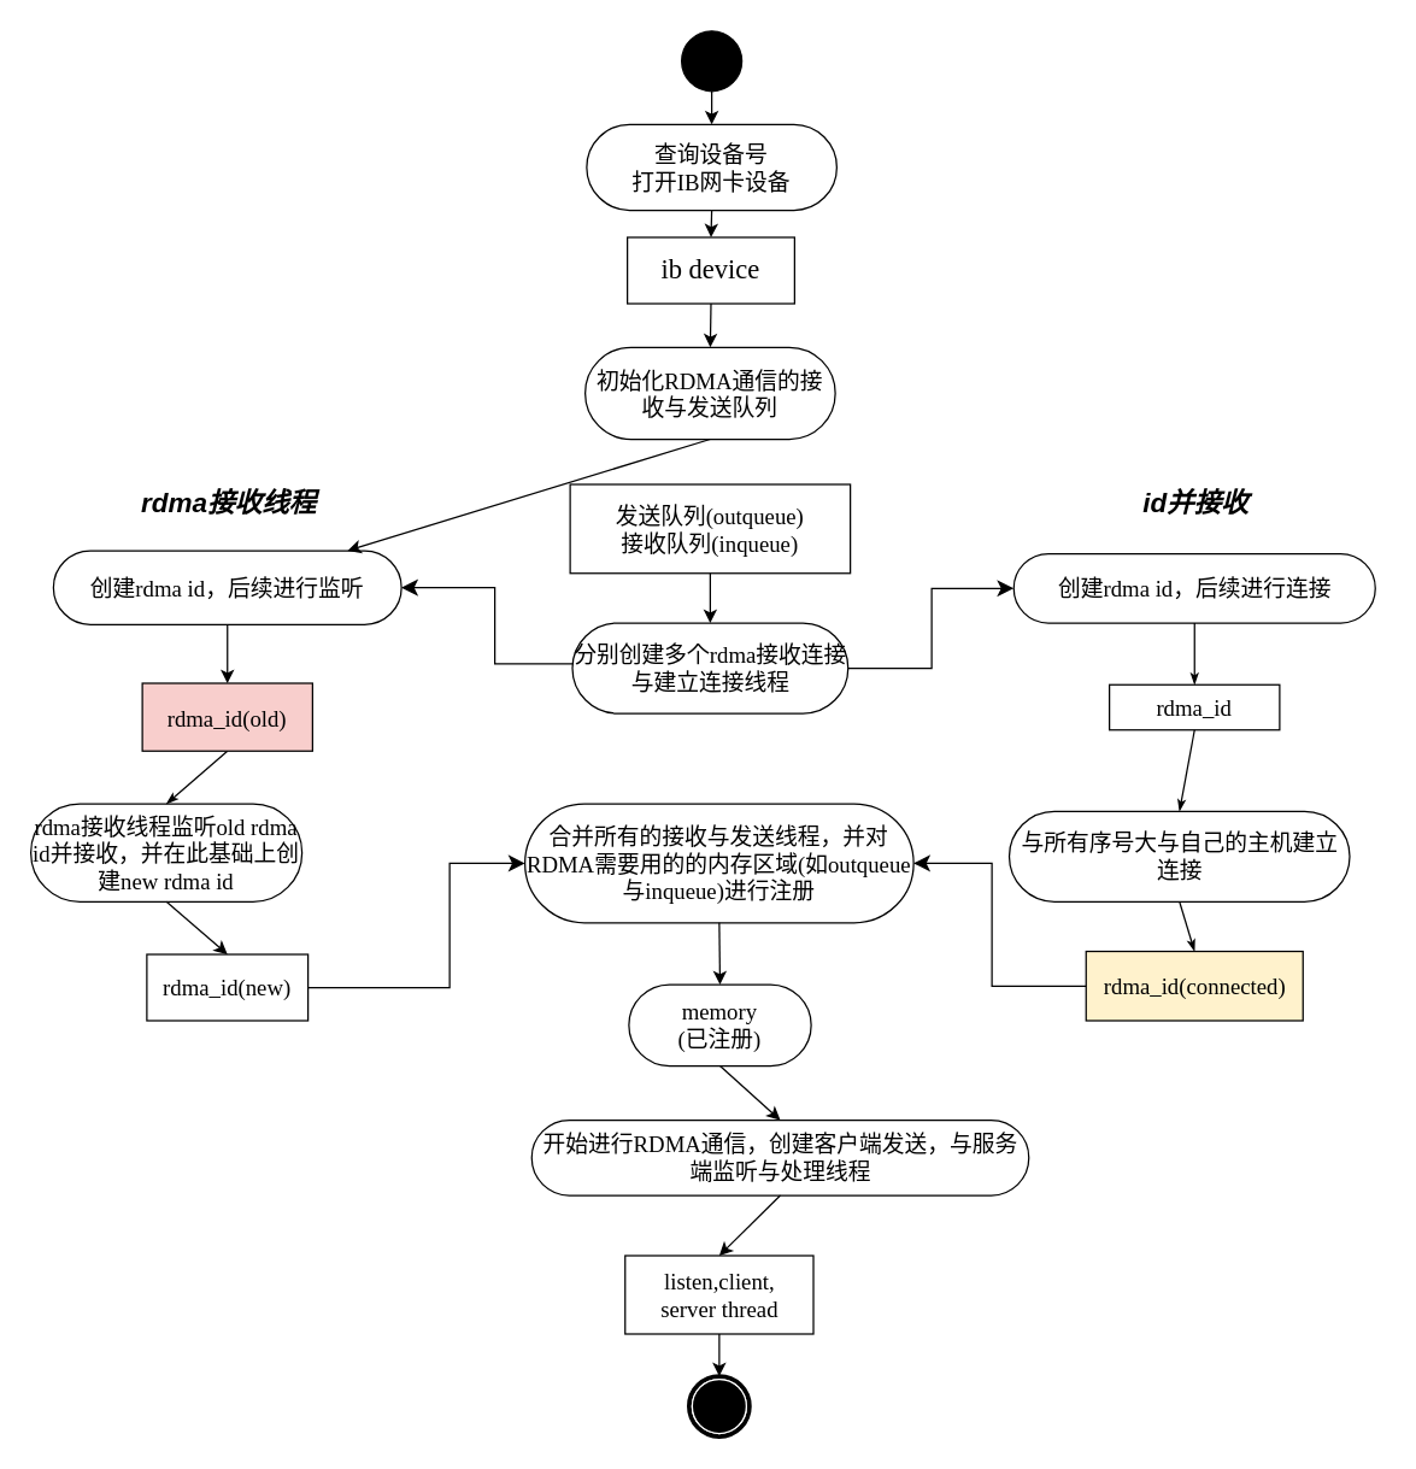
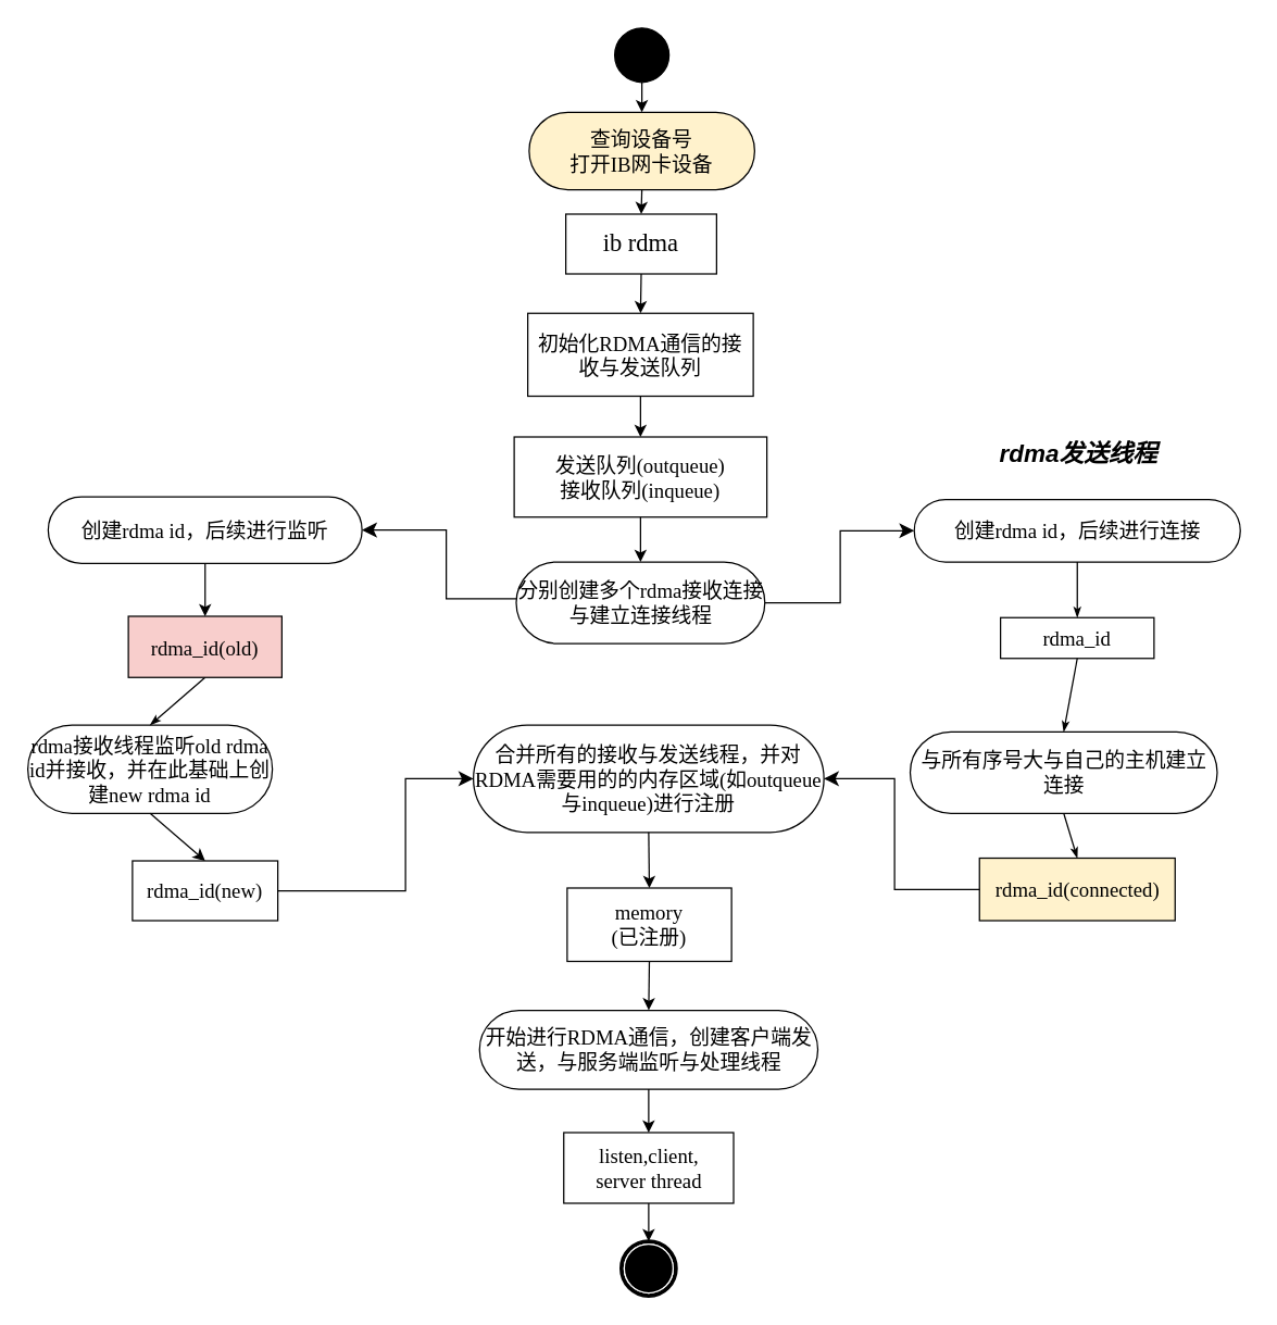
- <mxCell id="37" value="&lt;span style=&quot;font-size: 15px&quot;&gt;查询设备号&lt;br&gt;打开IB网卡设备&lt;/span&gt;" style="rounded=1;whiteSpace=wrap;html=1;shadow=0;comic=0;labelBackgroundColor=none;strokeWidth=1;fontFamily=Verdana;fontSize=12;align=center;arcSize=50;" vertex="1" parent="1"><mxGeometry x="389" y="82" width="166" height="57" as="geometry" /></mxCell>
+ <mxCell id="37" value="&lt;span style=&quot;font-size: 15px&quot;&gt;查询设备号&lt;br&gt;打开IB网卡设备&lt;/span&gt;" style="rounded=1;whiteSpace=wrap;html=1;shadow=0;comic=0;labelBackgroundColor=none;strokeWidth=1;fontFamily=Verdana;fontSize=12;align=center;arcSize=50;fillColor=#fff2cc;" vertex="1" parent="1"><mxGeometry x="389" y="82" width="166" height="57" as="geometry" /></mxCell>
- <mxCell id="38" value="&lt;font style=&quot;font-size: 18px&quot;&gt;ib device&lt;/font&gt;" style="rounded=0;whiteSpace=wrap;html=1;shadow=0;comic=0;labelBackgroundColor=none;strokeWidth=1;fontFamily=Verdana;fontSize=12;align=center;arcSize=50;" vertex="1" parent="1"><mxGeometry x="416" y="157" width="111" height="44" as="geometry" /></mxCell>
+ <mxCell id="38" value="&lt;font style=&quot;font-size: 18px&quot;&gt;ib rdma&lt;/font&gt;" style="rounded=0;whiteSpace=wrap;html=1;shadow=0;comic=0;labelBackgroundColor=none;strokeWidth=1;fontFamily=Verdana;fontSize=12;align=center;arcSize=50;" vertex="1" parent="1"><mxGeometry x="416" y="157" width="111" height="44" as="geometry" /></mxCell>
- <mxCell id="31" value="&lt;span style=&quot;font-size: 15px&quot;&gt;初始化RDMA通信的接收与发送队列&lt;/span&gt;" style="rounded=1;whiteSpace=wrap;html=1;shadow=0;comic=0;labelBackgroundColor=none;strokeWidth=1;fontFamily=Verdana;fontSize=12;align=center;arcSize=50;" vertex="1" parent="1"><mxGeometry x="388" y="230" width="166" height="61" as="geometry" /></mxCell>
+ <mxCell id="31" value="&lt;span style=&quot;font-size: 15px&quot;&gt;初始化RDMA通信的接收与发送队列&lt;/span&gt;" style="whiteSpace=wrap;html=1;shadow=0;comic=0;labelBackgroundColor=none;strokeWidth=1;fontFamily=Verdana;fontSize=12;align=center;arcSize=50;rounded=0;" vertex="1" parent="1"><mxGeometry x="388" y="230" width="166" height="61" as="geometry" /></mxCell>
- <mxCell id="33" value="" style="rounded=0;fontSize=15;exitX=0.5;exitY=1;exitDx=0;exitDy=0;" edge="1" parent="1" source="31" target="9"><mxGeometry width="100" height="100" relative="1" as="geometry"><mxPoint x="449" y="391" as="sourcePoint" /><mxPoint x="495" y="440" as="targetPoint" /></mxGeometry></mxCell>
+ <mxCell id="33" value="" style="rounded=0;fontSize=15;entryX=0.5;entryY=0;entryDx=0;entryDy=0;exitX=0.5;exitY=1;exitDx=0;exitDy=0;" edge="1" parent="1" source="31" target="32"><mxGeometry width="100" height="100" relative="1" as="geometry"><mxPoint x="449" y="391" as="sourcePoint" /><mxPoint x="495" y="440" as="targetPoint" /></mxGeometry></mxCell>
- <mxCell id="7" value="&lt;b&gt;&lt;i&gt;rdma接收线程&lt;/i&gt;&lt;/b&gt;" style="text;html=1;align=center;verticalAlign=middle;resizable=0;points=[];autosize=1;strokeColor=none;fillColor=none;fontSize=18;" vertex="1" parent="1"><mxGeometry x="81" y="314" width="140" height="40" as="geometry" /></mxCell>
- <mxCell id="16" value="&lt;b&gt;&lt;i&gt;id并接收&lt;/i&gt;&lt;/b&gt;" style="text;html=1;align=center;verticalAlign=middle;resizable=0;points=[];autosize=1;strokeColor=none;fillColor=none;fontSize=18;" vertex="1" parent="1"><mxGeometry x="723" y="314" width="140" height="40" as="geometry" /></mxCell>
+ <mxCell id="16" value="&lt;b&gt;&lt;i&gt;rdma发送线程&lt;/i&gt;&lt;/b&gt;" style="text;html=1;align=center;verticalAlign=middle;resizable=0;points=[];autosize=1;strokeColor=none;fillColor=none;fontSize=18;" vertex="1" parent="1"><mxGeometry x="723" y="314" width="140" height="40" as="geometry" /></mxCell>
- <mxCell id="22" value="&lt;span style=&quot;font-size: 15px&quot;&gt;memory&lt;br&gt;(已注册)&lt;/span&gt;" style="whiteSpace=wrap;html=1;shadow=0;comic=0;labelBackgroundColor=none;strokeWidth=1;fontFamily=Verdana;fontSize=12;align=center;arcSize=50;rounded=1;" vertex="1" parent="1"><mxGeometry x="417" y="653" width="121" height="54" as="geometry" /></mxCell>
+ <mxCell id="22" value="&lt;span style=&quot;font-size: 15px&quot;&gt;memory&lt;br&gt;(已注册)&lt;/span&gt;" style="rounded=0;whiteSpace=wrap;html=1;shadow=0;comic=0;labelBackgroundColor=none;strokeWidth=1;fontFamily=Verdana;fontSize=12;align=center;arcSize=50;" vertex="1" parent="1"><mxGeometry x="417" y="653" width="121" height="54" as="geometry" /></mxCell>
- <mxCell id="25" value="&lt;span style=&quot;font-size: 15px&quot;&gt;开始进行RDMA通信，创建客户端发送，与服务端监听与处理线程&lt;/span&gt;" style="rounded=1;whiteSpace=wrap;html=1;shadow=0;comic=0;labelBackgroundColor=none;strokeWidth=1;fontFamily=Verdana;fontSize=12;align=center;arcSize=50;" vertex="1" parent="1"><mxGeometry x="352.5" y="743" width="330" height="50" as="geometry" /></mxCell>
+ <mxCell id="25" value="&lt;span style=&quot;font-size: 15px&quot;&gt;开始进行RDMA通信，创建客户端发送，与服务端监听与处理线程&lt;/span&gt;" style="rounded=1;whiteSpace=wrap;html=1;shadow=0;comic=0;labelBackgroundColor=none;strokeWidth=1;fontFamily=Verdana;fontSize=12;align=center;arcSize=50;" vertex="1" parent="1"><mxGeometry x="352.5" y="743" width="249" height="58" as="geometry" /></mxCell>
